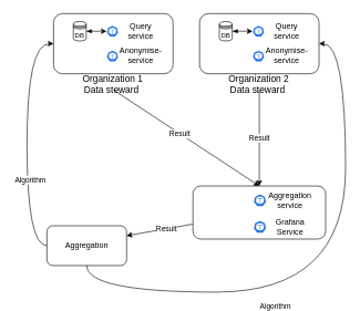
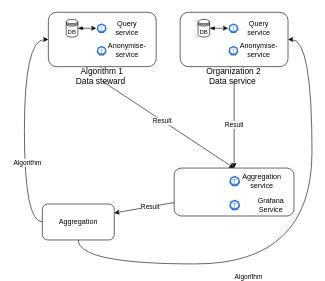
- <mxCell id="30" value="Organization 1&lt;br&gt;Data steward&amp;nbsp;" style="text;html=1;strokeColor=none;fillColor=none;align=center;verticalAlign=middle;whiteSpace=wrap;rounded=0;fontSize=14;" parent="28" vertex="1"><mxGeometry x="14.4" y="97.99" width="151.2" height="17.01" as="geometry" /></mxCell>
+ <mxCell id="30" value="Algorithm 1&lt;br&gt;Data steward&amp;nbsp;" style="text;html=1;strokeColor=none;fillColor=none;align=center;verticalAlign=middle;whiteSpace=wrap;rounded=0;fontSize=14;" parent="28" vertex="1"><mxGeometry x="14.4" y="97.99" width="151.2" height="17.01" as="geometry" /></mxCell>
- <mxCell id="11" value="Organization 2&lt;br&gt;Data steward&amp;nbsp;" style="text;html=1;strokeColor=none;fillColor=none;align=center;verticalAlign=middle;whiteSpace=wrap;rounded=0;fontSize=14;" parent="9" vertex="1"><mxGeometry x="14.4" y="97.99" width="151.2" height="17.01" as="geometry" /></mxCell>
+ <mxCell id="11" value="Organization 2&lt;br&gt;Data service&amp;nbsp;" style="text;html=1;strokeColor=none;fillColor=none;align=center;verticalAlign=middle;whiteSpace=wrap;rounded=0;fontSize=14;" parent="9" vertex="1"><mxGeometry x="14.4" y="97.99" width="151.2" height="17.01" as="geometry" /></mxCell>
- <mxCell id="26" value="&lt;span style=&quot;font-size: 12px;&quot;&gt;Grafana Service&lt;/span&gt;" style="text;html=1;strokeColor=none;fillColor=none;align=center;verticalAlign=middle;whiteSpace=wrap;rounded=0;fontSize=10;" parent="1" vertex="1"><mxGeometry x="413" y="330" width="46.93" height="23.97" as="geometry" /></mxCell>
+ <mxCell id="26" value="&lt;span style=&quot;font-size: 12px;&quot;&gt;Grafana Service&lt;/span&gt;" style="text;html=1;strokeColor=none;fillColor=none;align=center;verticalAlign=middle;whiteSpace=wrap;rounded=0;fontSize=10;" parent="1" vertex="1"><mxGeometry x="428" y="330" width="46.93" height="23.97" as="geometry" /></mxCell>
